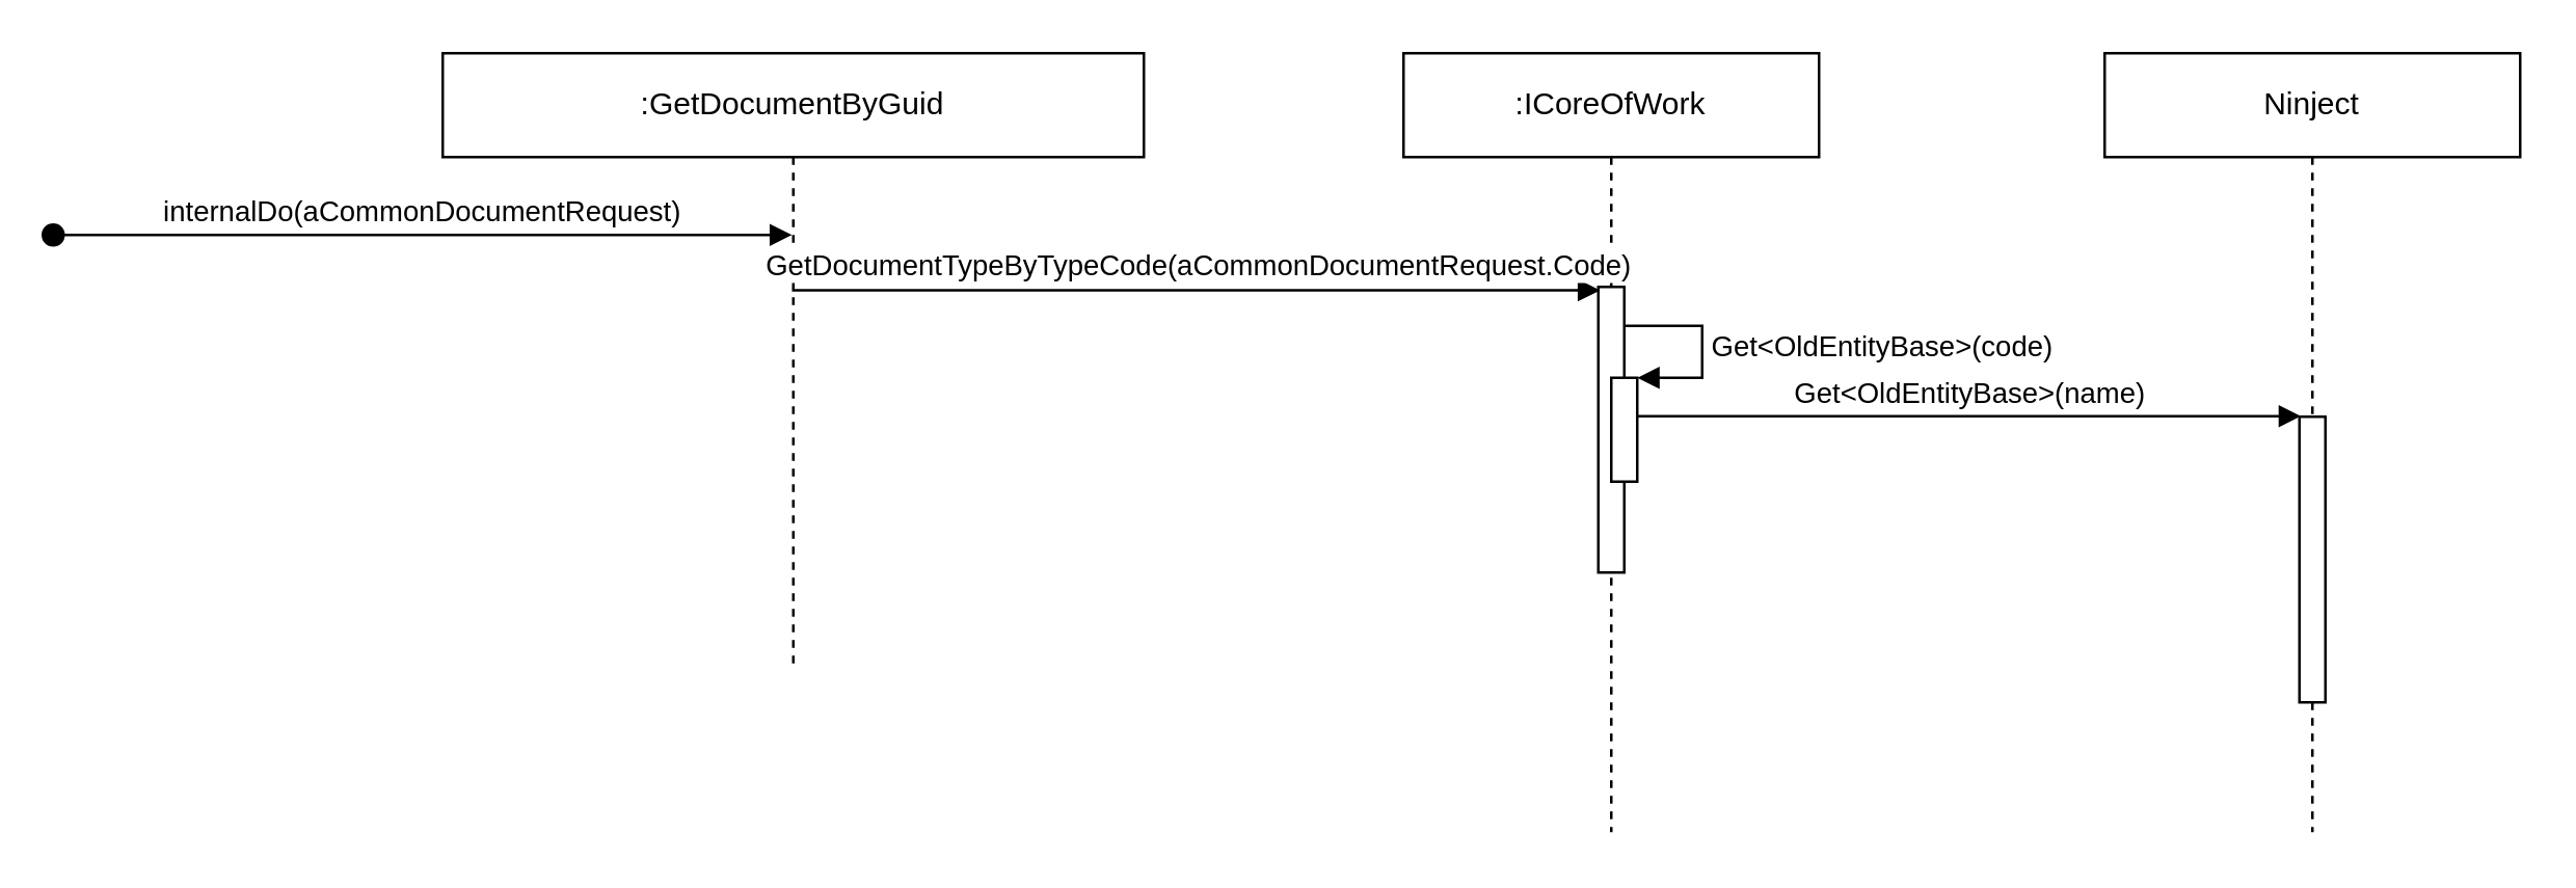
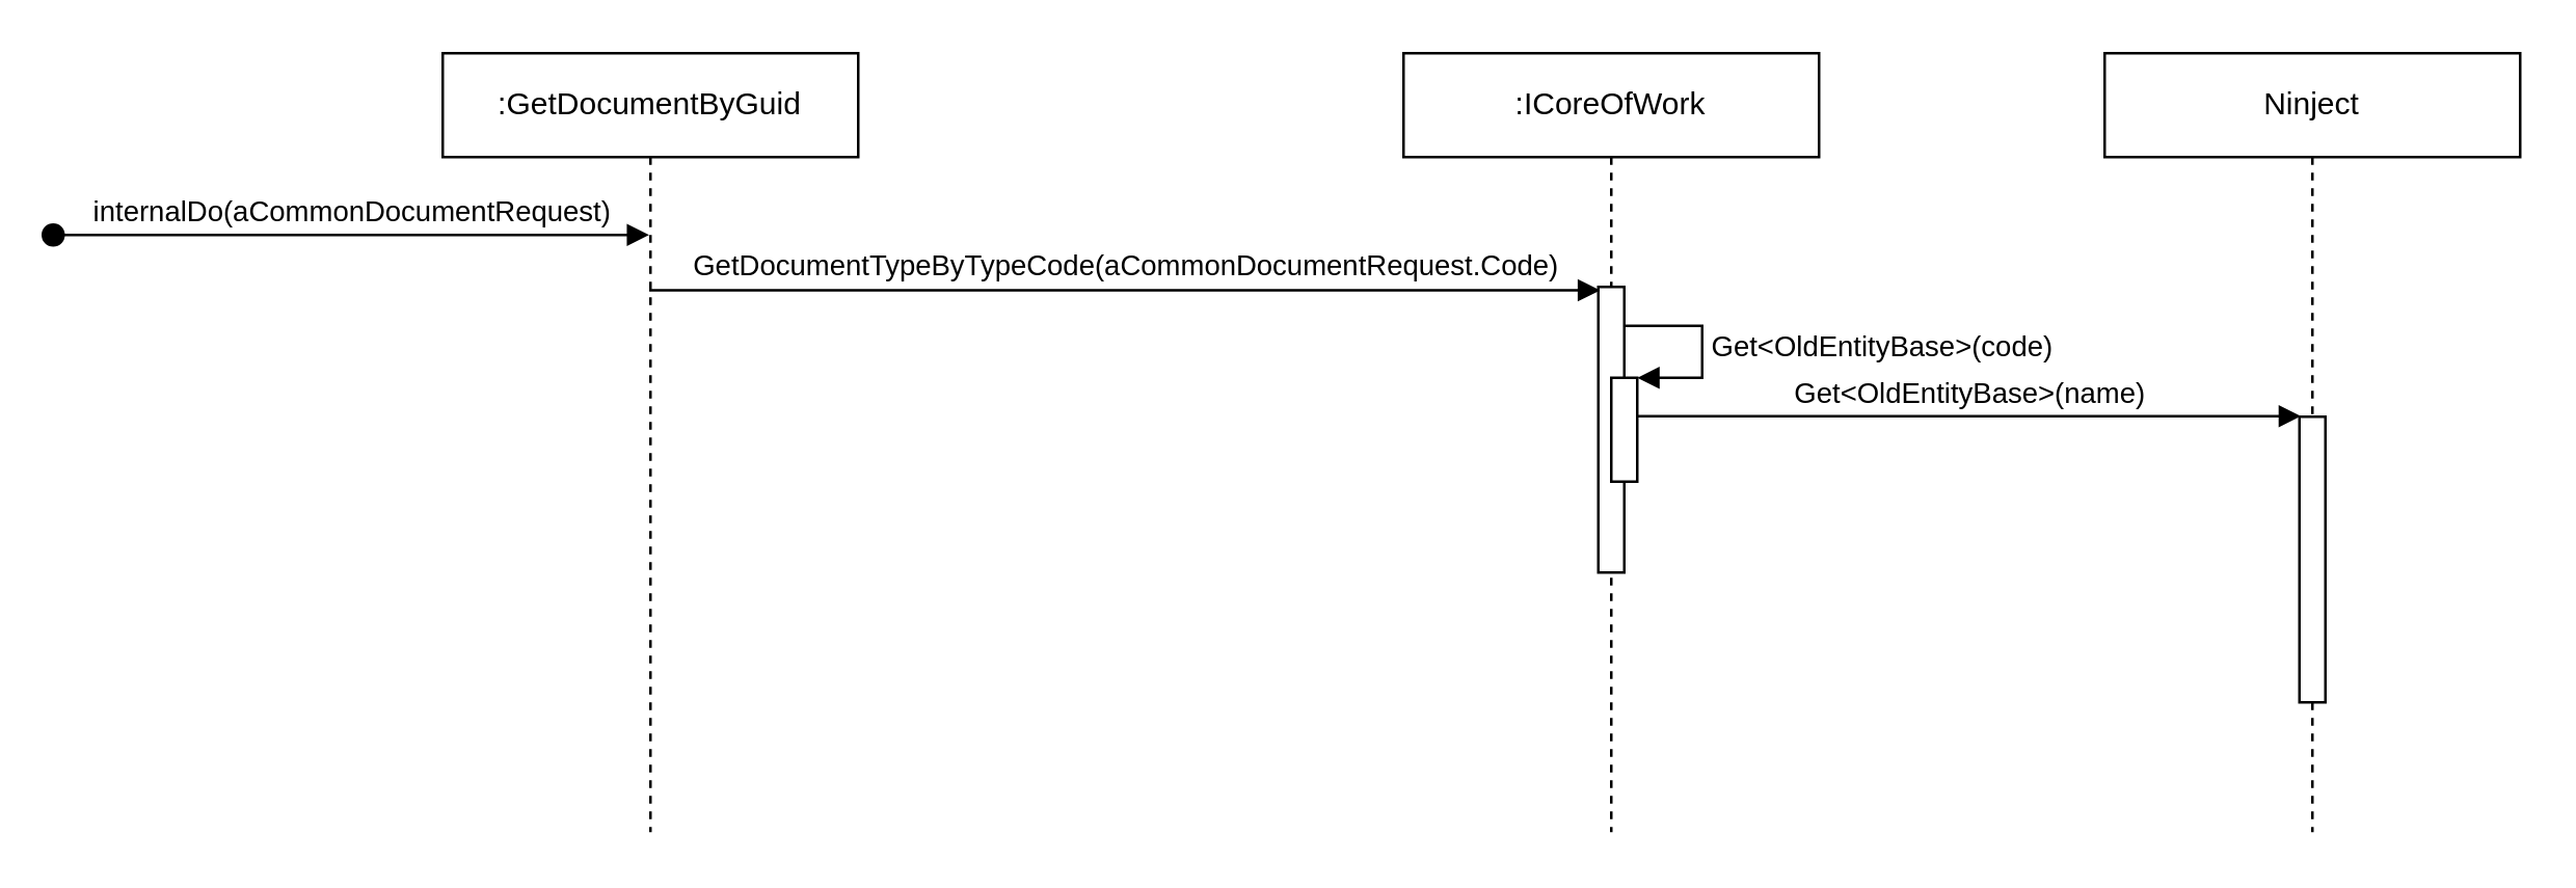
- <mxCell id="2" value=":GetDocumentByGuid" style="shape=umlLifeline;perimeter=lifelinePerimeter;whiteSpace=wrap;html=1;container=1;collapsible=0;recursiveResize=0;outlineConnect=0;" vertex="1" parent="1"><mxGeometry x="170" y="20" width="270" height="235" as="geometry" /></mxCell>
+ <mxCell id="2" value=":GetDocumentByGuid" style="shape=umlLifeline;perimeter=lifelinePerimeter;whiteSpace=wrap;html=1;container=1;collapsible=0;recursiveResize=0;outlineConnect=0;" vertex="1" parent="1"><mxGeometry x="170" y="20" width="160" height="300" as="geometry" /></mxCell>
